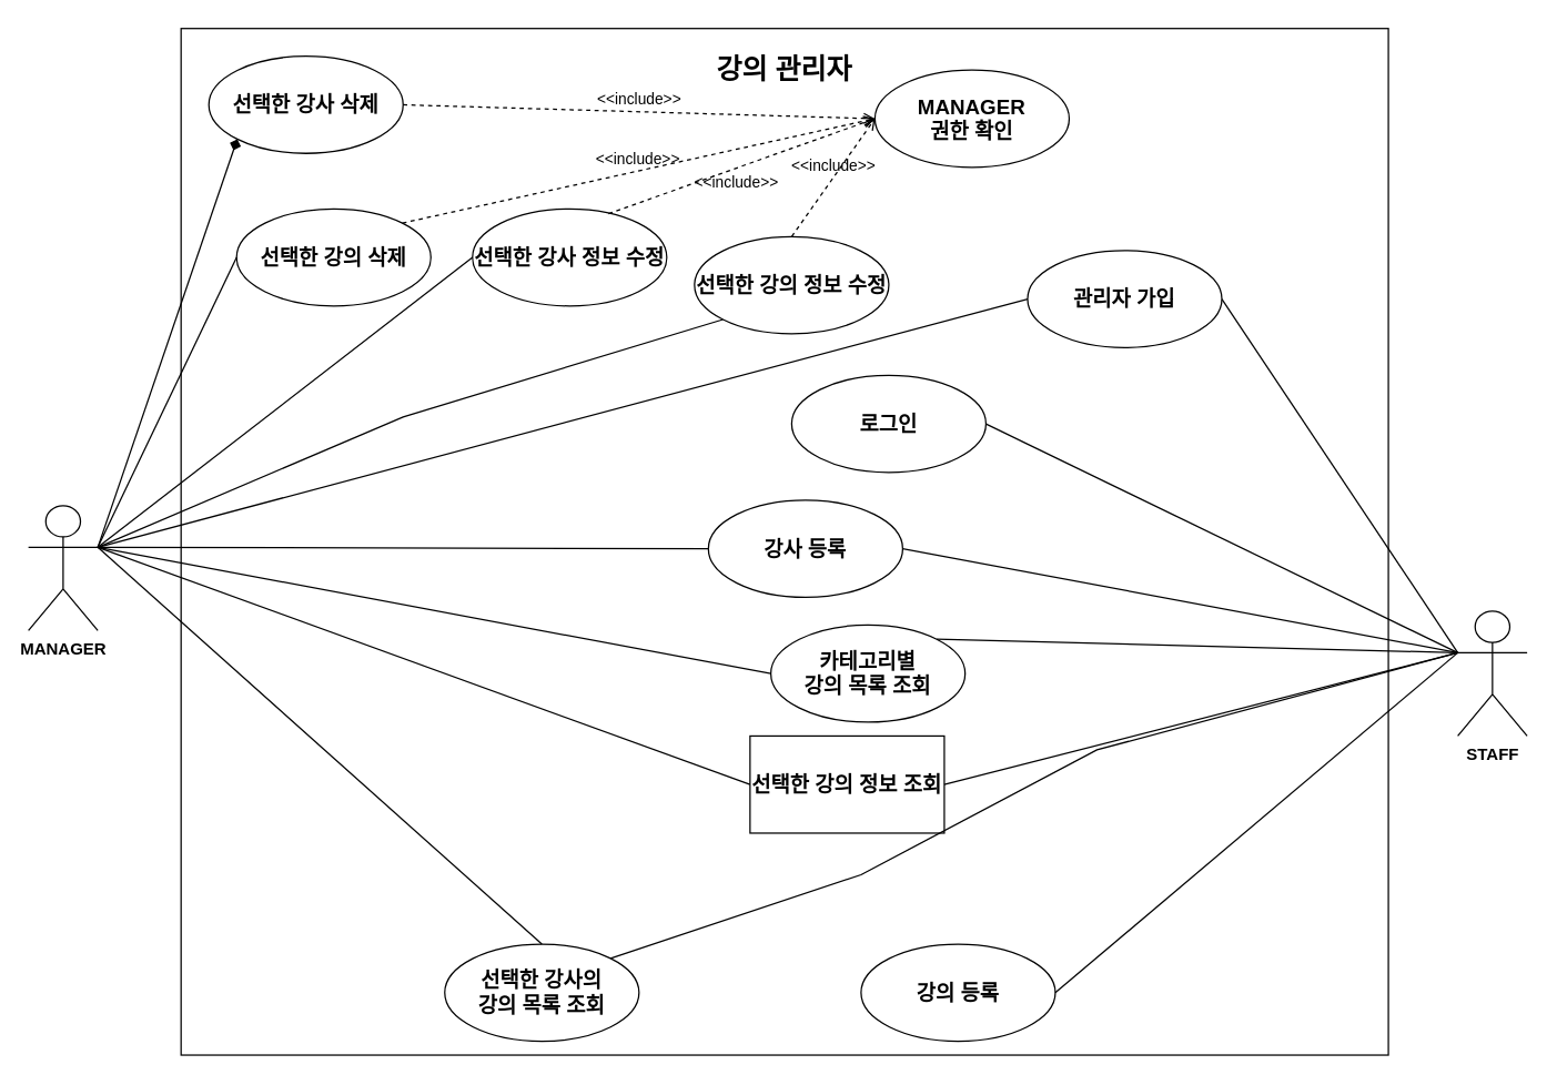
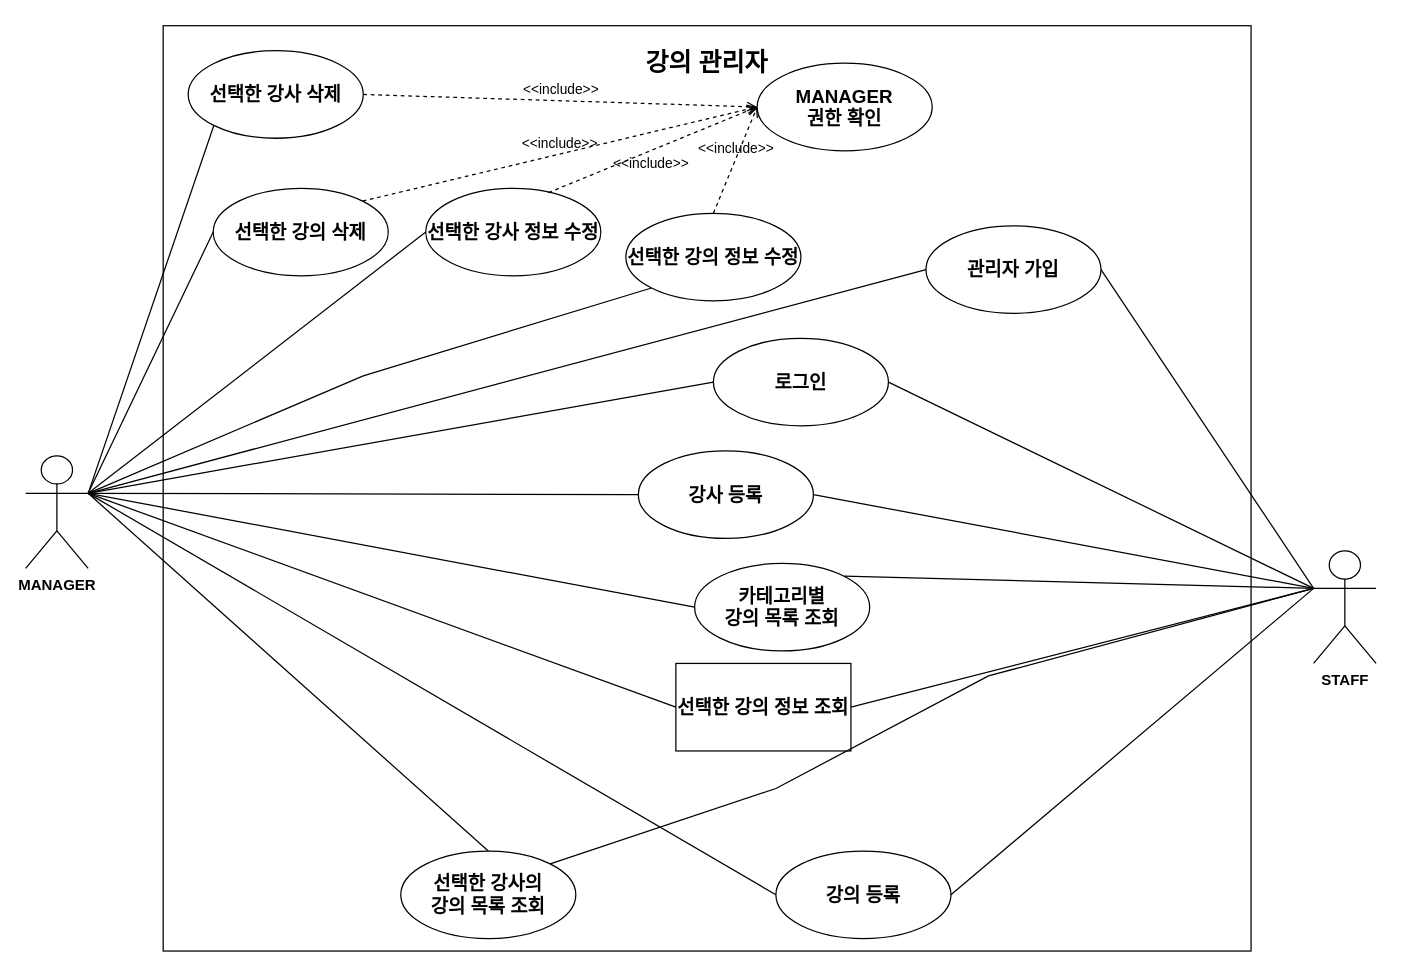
- <mxCell id="34" value="&lt;font style=&quot;font-size: 15px;&quot;&gt;&lt;b&gt;MANAGER&lt;br&gt;권한 확인&lt;br&gt;&lt;/b&gt;&lt;/font&gt;" style="ellipse;whiteSpace=wrap;html=1;" vertex="1" parent="1"><mxGeometry x="630" y="50" width="140" height="70" as="geometry" /></mxCell>
+ <mxCell id="34" value="&lt;font style=&quot;font-size: 15px;&quot;&gt;&lt;b&gt;MANAGER&lt;br&gt;권한 확인&lt;br&gt;&lt;/b&gt;&lt;/font&gt;" style="ellipse;whiteSpace=wrap;html=1;" vertex="1" parent="1"><mxGeometry x="605" y="50" width="140" height="70" as="geometry" /></mxCell>
- <mxCell id="16" value="" style="endArrow=diamond;html=1;rounded=0;exitX=1;exitY=0.333;exitDx=0;exitDy=0;exitPerimeter=0;entryX=0;entryY=1;entryDx=0;entryDy=0;" edge="1" parent="1" source="3" target="15"><mxGeometry width="50" height="50" relative="1" as="geometry"><mxPoint x="130" y="160" as="sourcePoint" /><mxPoint x="320" y="315" as="targetPoint" /></mxGeometry></mxCell>
+ <mxCell id="16" value="" style="endArrow=none;html=1;rounded=0;exitX=1;exitY=0.333;exitDx=0;exitDy=0;exitPerimeter=0;entryX=0;entryY=1;entryDx=0;entryDy=0;" edge="1" parent="1" source="3" target="15"><mxGeometry width="50" height="50" relative="1" as="geometry"><mxPoint x="130" y="160" as="sourcePoint" /><mxPoint x="320" y="315" as="targetPoint" /></mxGeometry></mxCell>
+ <mxCell id="22" value="" style="endArrow=none;html=1;rounded=0;exitX=1;exitY=0.333;exitDx=0;exitDy=0;exitPerimeter=0;entryX=0;entryY=0.5;entryDx=0;entryDy=0;" edge="1" parent="1" source="3" target="6"><mxGeometry width="50" height="50" relative="1" as="geometry"><mxPoint x="80" y="404" as="sourcePoint" /><mxPoint x="470" y="545" as="targetPoint" /></mxGeometry></mxCell>
+ <mxCell id="26" value="" style="endArrow=none;html=1;rounded=0;exitX=1;exitY=0.333;exitDx=0;exitDy=0;exitPerimeter=0;entryX=0;entryY=0.5;entryDx=0;entryDy=0;" edge="1" parent="1" source="3" target="9"><mxGeometry width="50" height="50" relative="1" as="geometry"><mxPoint x="80" y="404" as="sourcePoint" /><mxPoint x="691" y="500" as="targetPoint" /></mxGeometry></mxCell>
